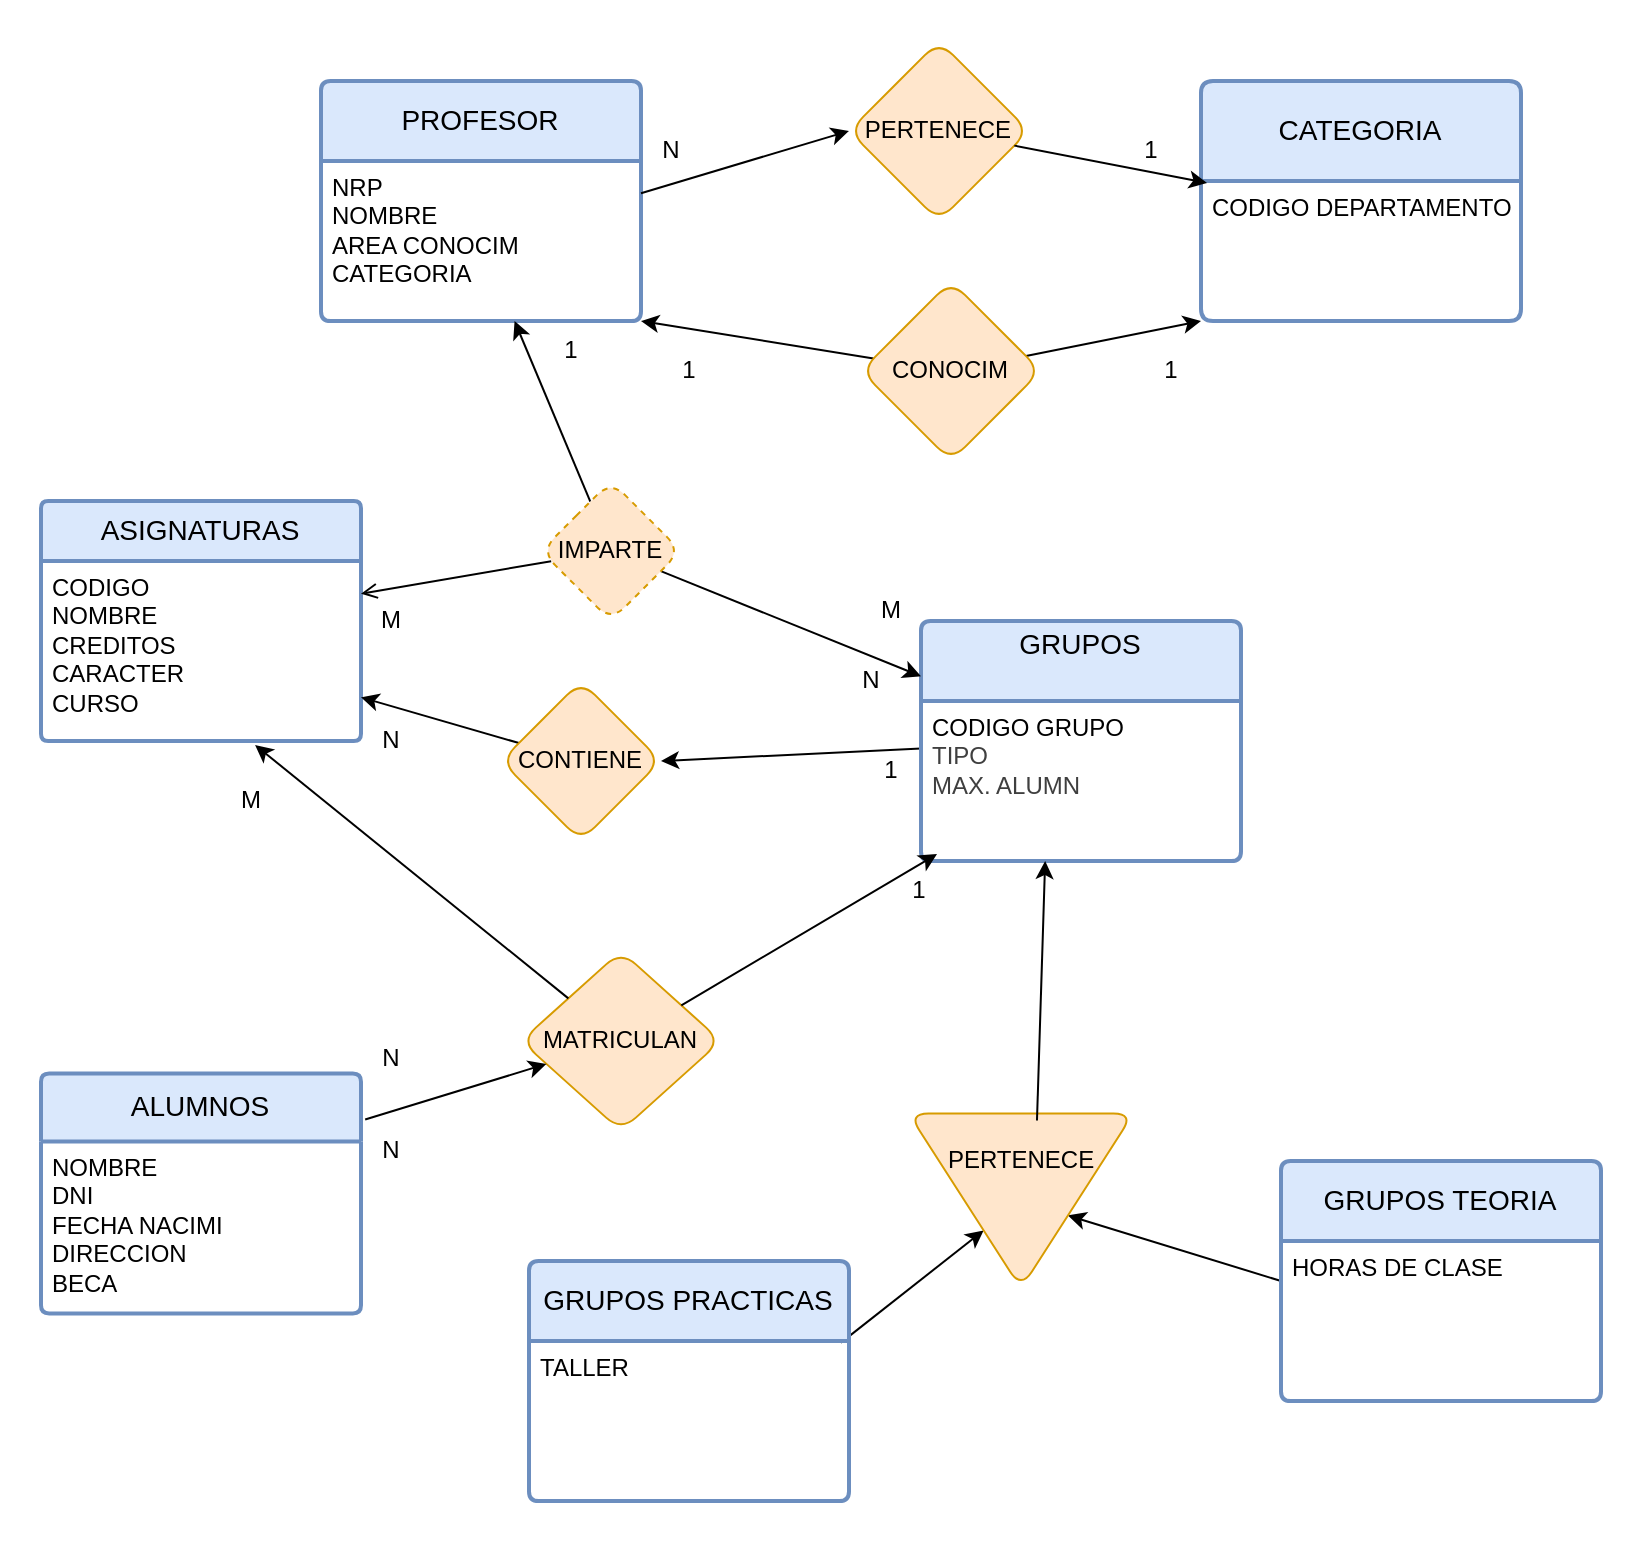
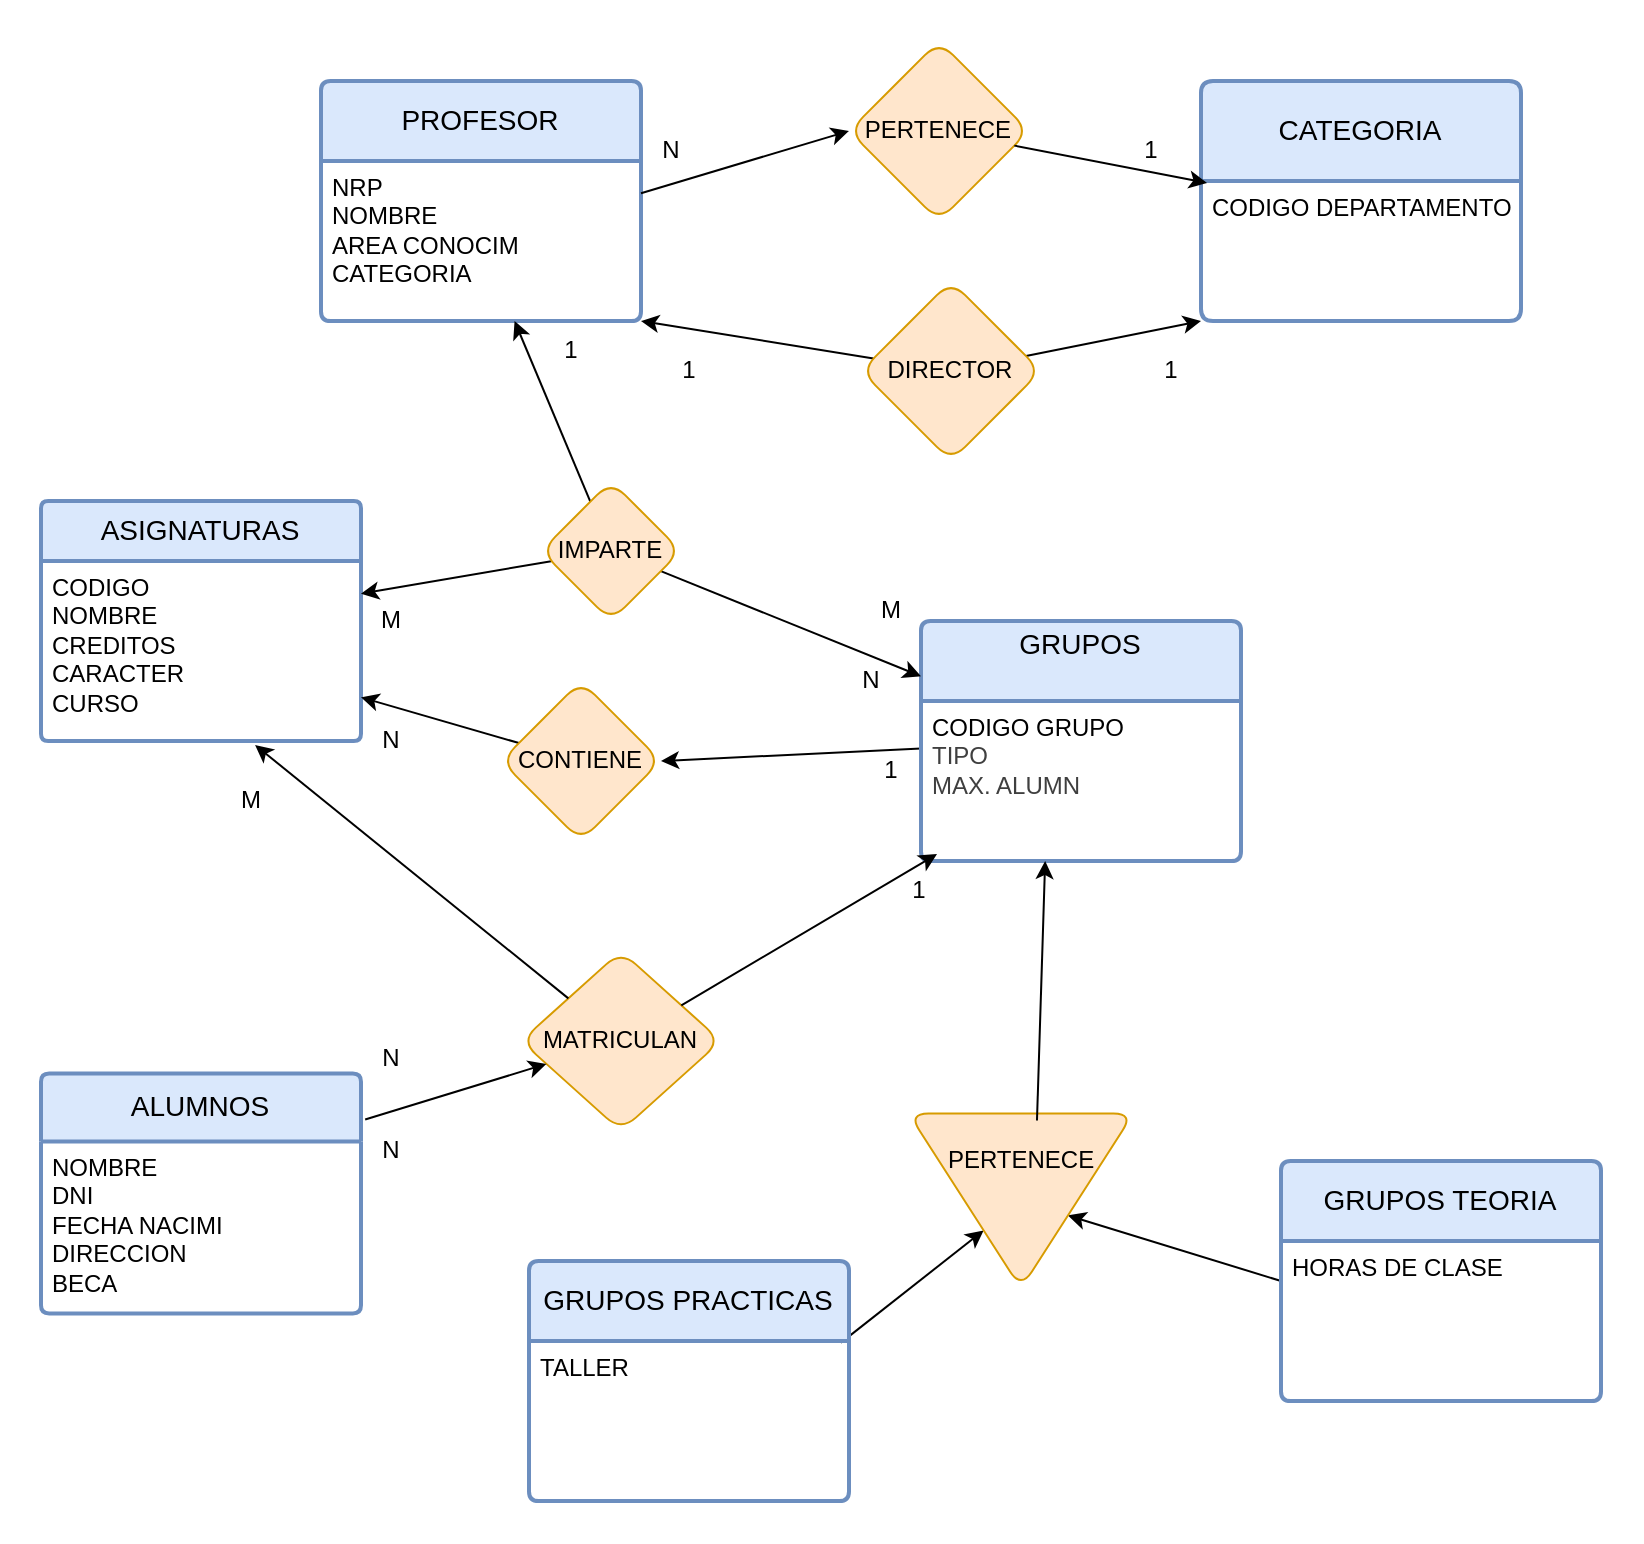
- <mxCell id="49" value="CONOCIM" style="rhombus;whiteSpace=wrap;html=1;rounded=1;fillColor=#ffe6cc;strokeColor=#d79b00;" vertex="1" parent="1"><mxGeometry x="430" y="140" width="90" height="90" as="geometry" /></mxCell>
+ <mxCell id="49" value="DIRECTOR" style="rhombus;whiteSpace=wrap;html=1;rounded=1;fillColor=#ffe6cc;strokeColor=#d79b00;" vertex="1" parent="1"><mxGeometry x="430" y="140" width="90" height="90" as="geometry" /></mxCell>
- <mxCell id="21" value="IMPARTE" style="rhombus;whiteSpace=wrap;html=1;rounded=1;fillColor=#ffe6cc;strokeColor=#d79b00;dashed=1;" vertex="1" parent="1"><mxGeometry x="270" y="240" width="70" height="70" as="geometry" /></mxCell>
+ <mxCell id="21" value="IMPARTE" style="rhombus;whiteSpace=wrap;html=1;rounded=1;fillColor=#ffe6cc;strokeColor=#d79b00;" vertex="1" parent="1"><mxGeometry x="270" y="240" width="70" height="70" as="geometry" /></mxCell>
- <mxCell id="19" style="edgeStyle=none;html=1;rounded=1;endArrow=open;" edge="1" parent="1" source="21" target="11"><mxGeometry relative="1" as="geometry" /></mxCell>
+ <mxCell id="19" style="edgeStyle=none;html=1;rounded=1;" edge="1" parent="1" source="21" target="11"><mxGeometry relative="1" as="geometry" /></mxCell>
